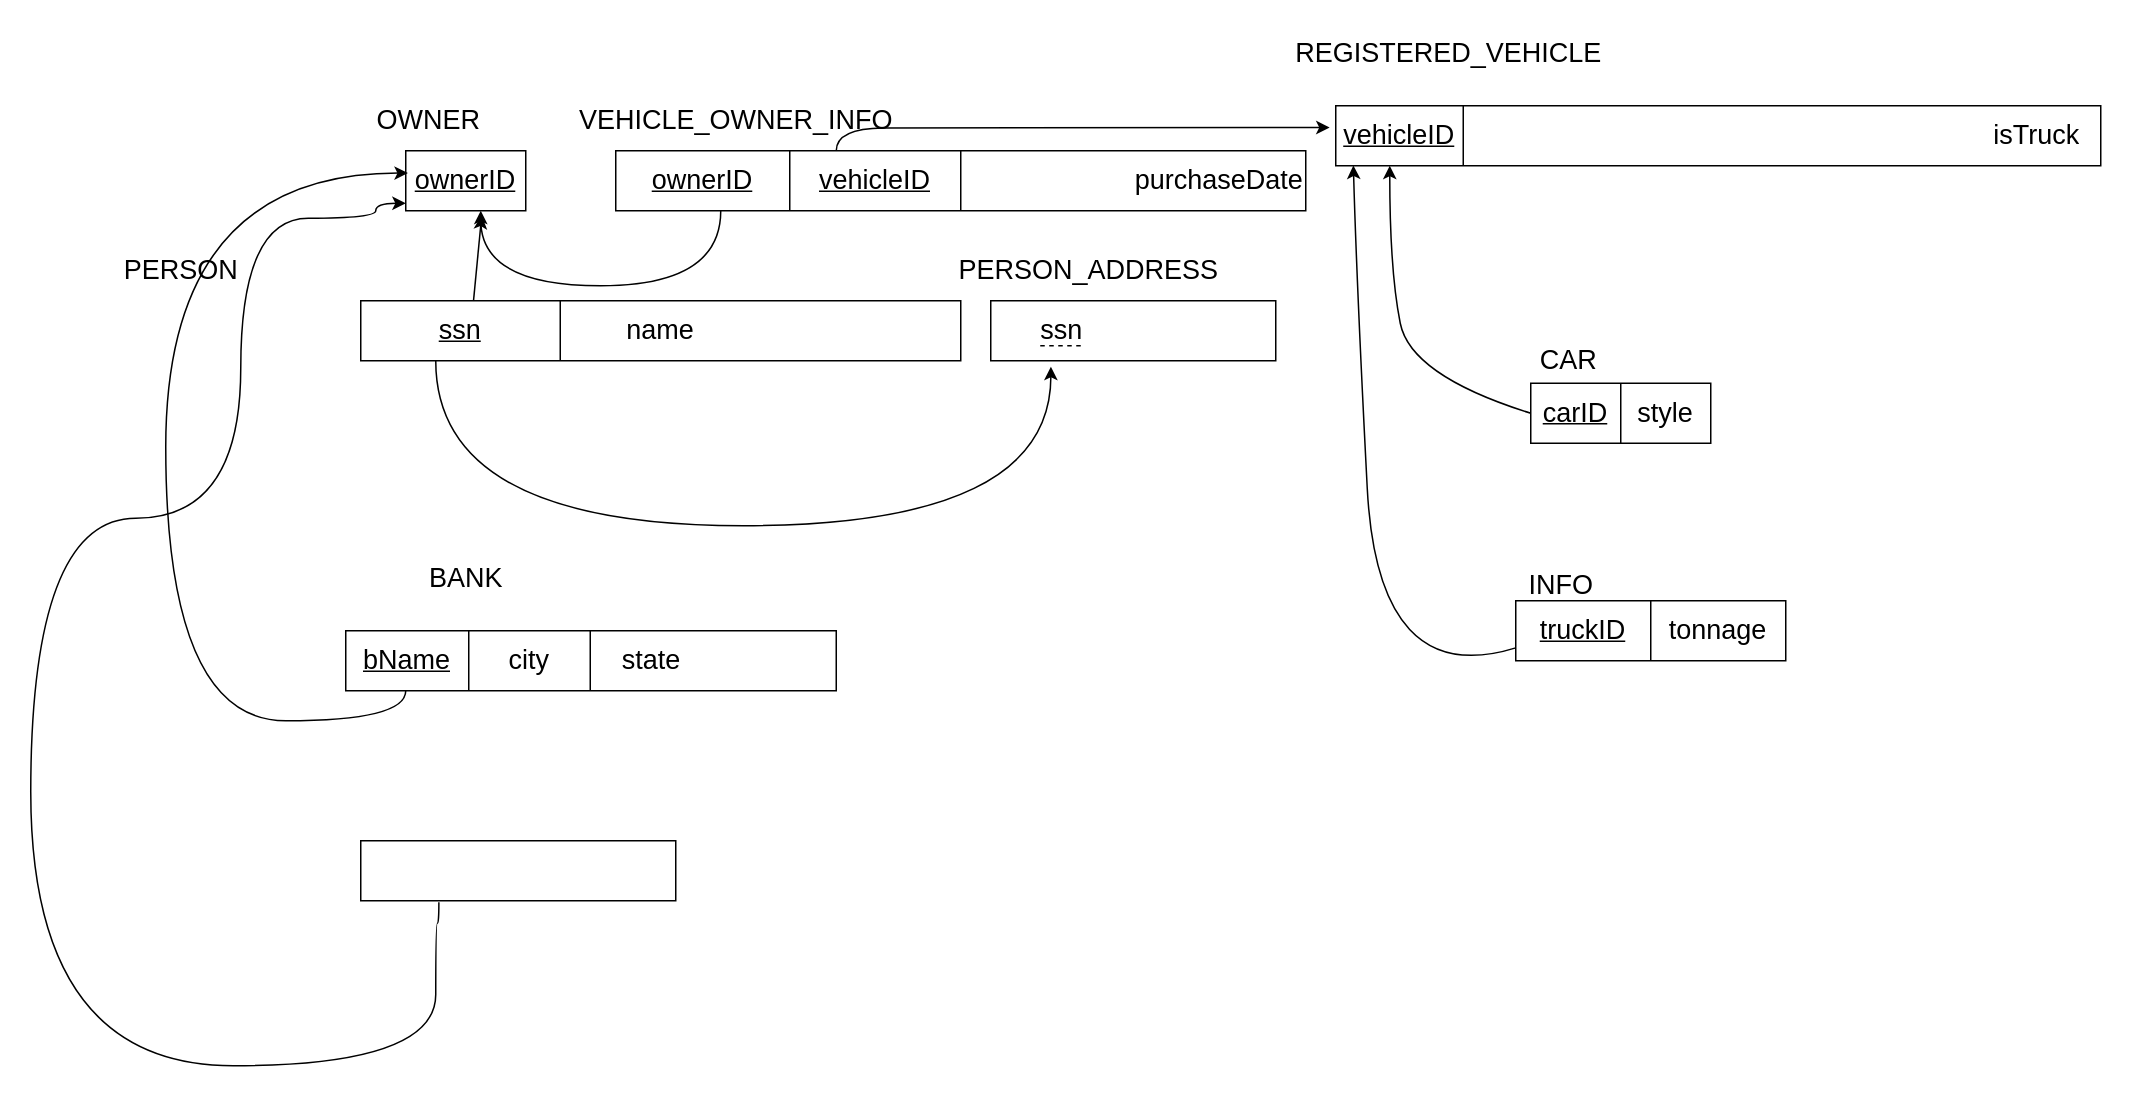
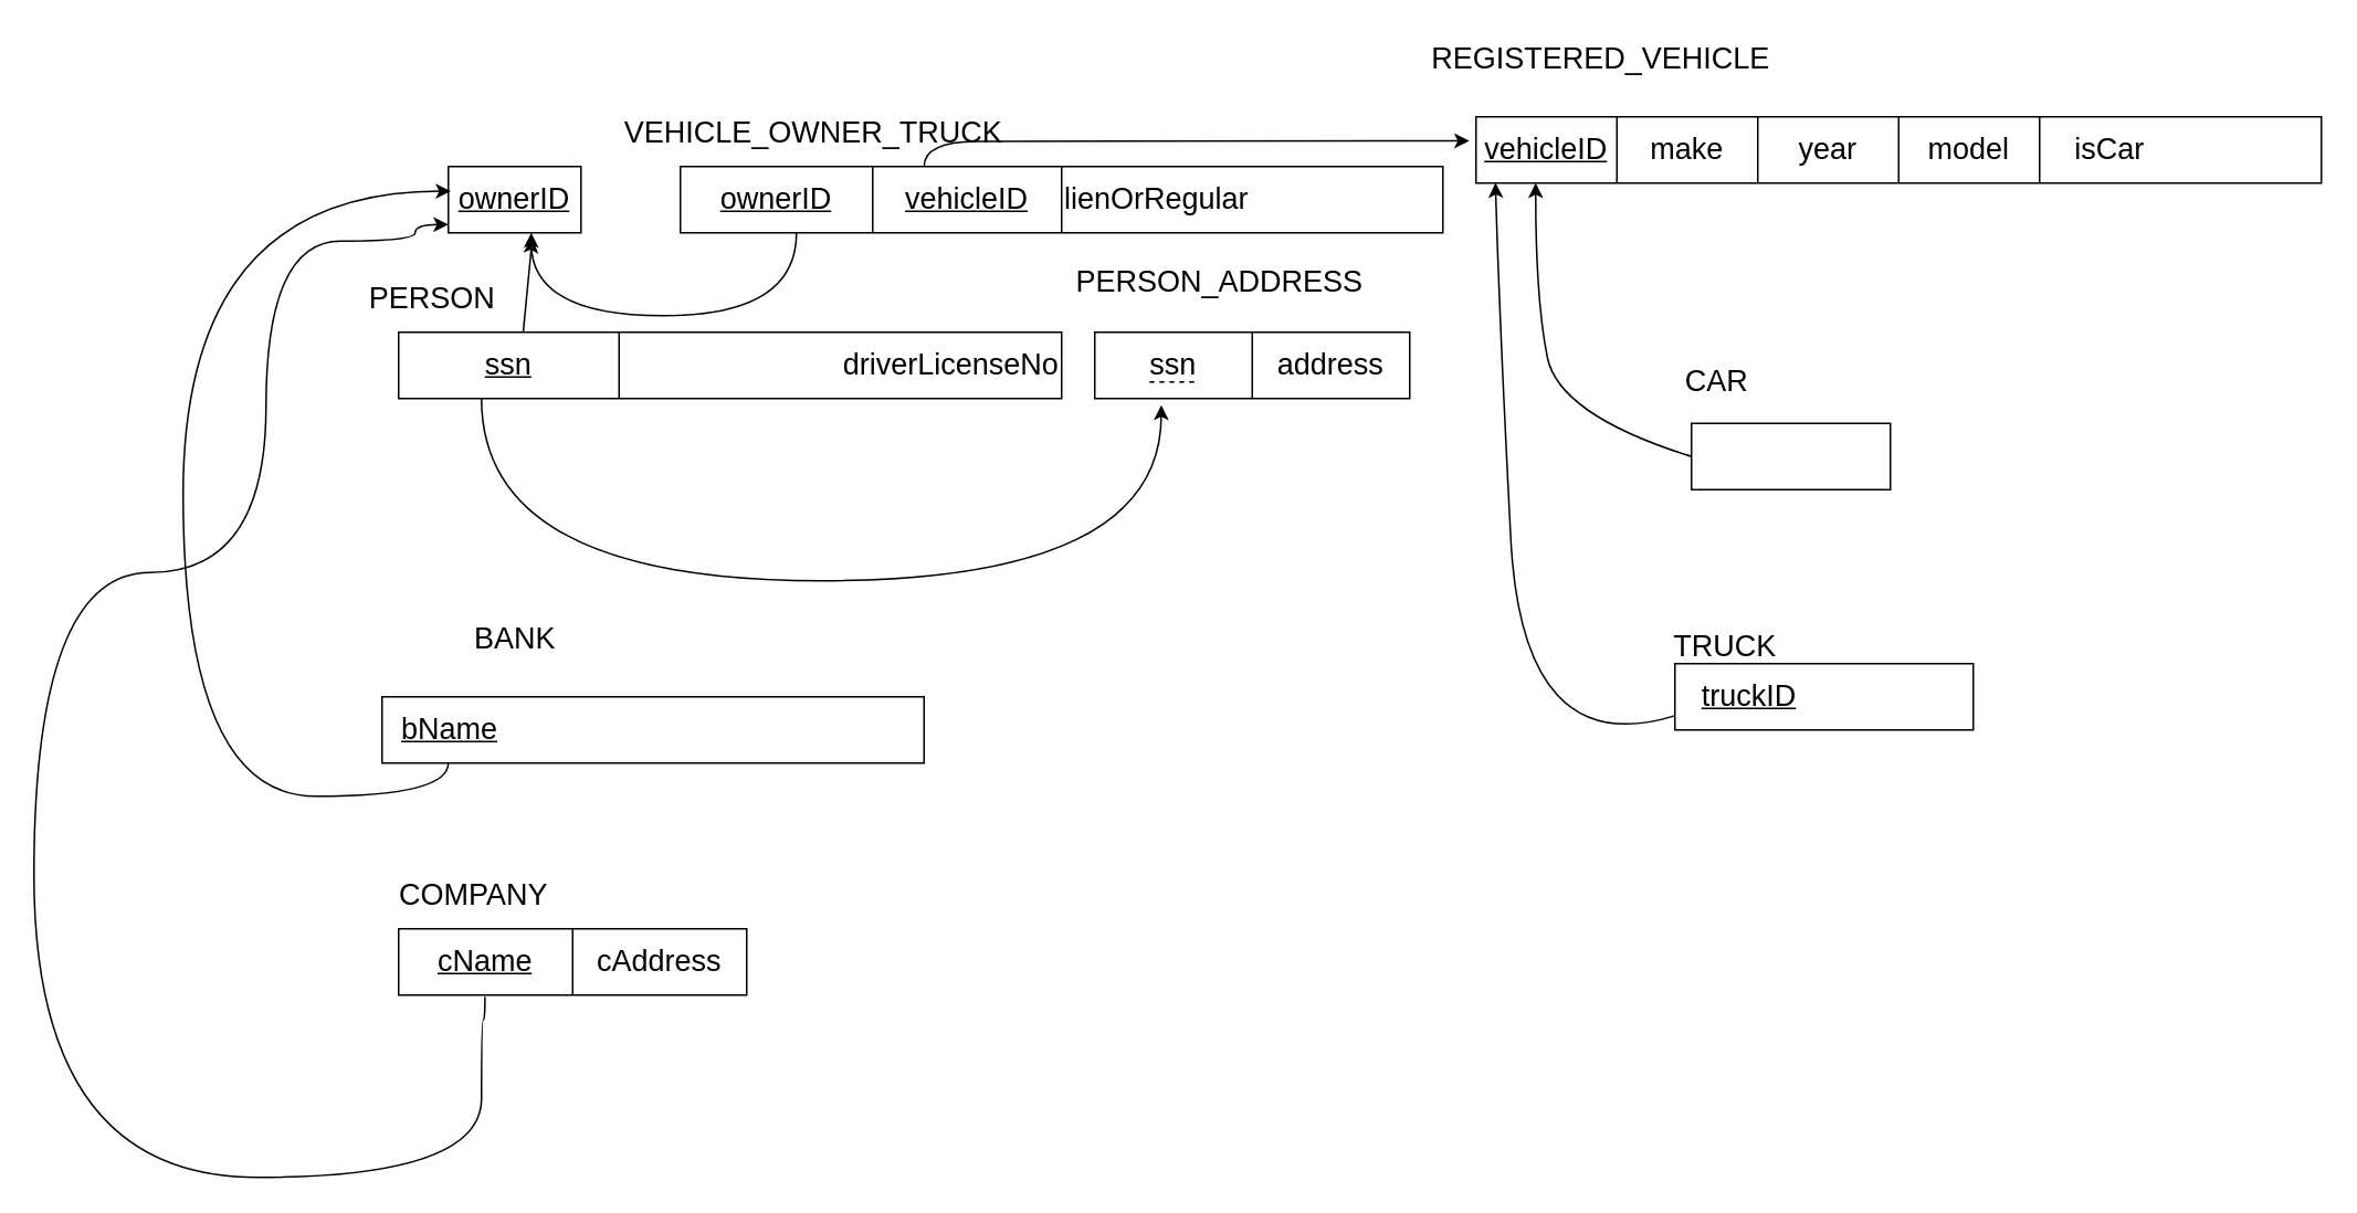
- <mxCell id="5" value="&lt;font style=&quot;font-size: 18px;&quot;&gt;OWNER&lt;/font&gt;" style="text;html=1;align=center;verticalAlign=middle;resizable=0;points=[];autosize=1;strokeColor=none;fillColor=none;fontSize=18;" parent="1" vertex="1"><mxGeometry x="245" y="65" width="80" height="30" as="geometry" /></mxCell>
- <mxCell id="62" value="VEHICLE_OWNER_INFO" style="text;html=1;align=center;verticalAlign=middle;resizable=0;points=[];autosize=1;strokeColor=none;fillColor=none;fontSize=18;" parent="1" vertex="1"><mxGeometry x="380" y="65" width="220" height="30" as="geometry" /></mxCell>
+ <mxCell id="62" value="VEHICLE_OWNER_TRUCK" style="text;html=1;align=center;verticalAlign=middle;resizable=0;points=[];autosize=1;strokeColor=none;fillColor=none;fontSize=18;" parent="1" vertex="1"><mxGeometry x="380" y="65" width="220" height="30" as="geometry" /></mxCell>
+ <mxCell id="36" value="make" style="shape=partialRectangle;html=1;whiteSpace=wrap;connectable=0;overflow=hidden;fillColor=none;top=0;left=0;bottom=0;right=0;pointerEvents=1;fontSize=18;" parent="34" vertex="1"><mxGeometry x="85" width="85" height="40" as="geometry"><mxRectangle width="85" height="40" as="alternateBounds" /></mxGeometry></mxCell>
+ <mxCell id="37" value="year" style="shape=partialRectangle;html=1;whiteSpace=wrap;connectable=0;overflow=hidden;fillColor=none;top=0;left=0;bottom=0;right=0;pointerEvents=1;fontSize=18;" parent="34" vertex="1"><mxGeometry x="170" width="85" height="40" as="geometry"><mxRectangle width="85" height="40" as="alternateBounds" /></mxGeometry></mxCell>
+ <mxCell id="38" value="model" style="shape=partialRectangle;html=1;whiteSpace=wrap;connectable=0;overflow=hidden;fillColor=none;top=0;left=0;bottom=0;right=0;pointerEvents=1;fontSize=18;" parent="34" vertex="1"><mxGeometry x="255" width="85" height="40" as="geometry"><mxRectangle width="85" height="40" as="alternateBounds" /></mxGeometry></mxCell>
+ <mxCell id="39" value="isCar" style="shape=partialRectangle;html=1;whiteSpace=wrap;connectable=0;overflow=hidden;fillColor=none;top=0;left=0;bottom=0;right=0;pointerEvents=1;fontSize=18;" parent="34" vertex="1"><mxGeometry x="340" width="85" height="40" as="geometry"><mxRectangle width="85" height="40" as="alternateBounds" /></mxGeometry></mxCell>
- <mxCell id="40" value="isTruck" style="shape=partialRectangle;html=1;whiteSpace=wrap;connectable=0;overflow=hidden;fillColor=none;top=0;left=0;bottom=0;right=0;pointerEvents=1;fontSize=18;" parent="34" vertex="1"><mxGeometry x="425" width="85" height="40" as="geometry"><mxRectangle width="85" height="40" as="alternateBounds" /></mxGeometry></mxCell>
+ <mxCell id="58" value="lienOrRegular" style="shape=partialRectangle;html=1;whiteSpace=wrap;connectable=0;overflow=hidden;fillColor=none;top=0;left=0;bottom=0;right=0;pointerEvents=1;fontSize=18;" parent="55" vertex="1"><mxGeometry x="230" width="115" height="40" as="geometry"><mxRectangle width="115" height="40" as="alternateBounds" /></mxGeometry></mxCell>
- <mxCell id="59" value="purchaseDate" style="shape=partialRectangle;html=1;whiteSpace=wrap;connectable=0;overflow=hidden;fillColor=none;top=0;left=0;bottom=0;right=0;pointerEvents=1;fontSize=18;" parent="55" vertex="1"><mxGeometry x="345" width="115" height="40" as="geometry"><mxRectangle width="115" height="40" as="alternateBounds" /></mxGeometry></mxCell>
- <mxCell id="11" value="PERSON" style="text;html=1;align=center;verticalAlign=middle;resizable=0;points=[];autosize=1;strokeColor=none;fillColor=none;fontSize=18;" parent="1" vertex="1"><mxGeometry x="75" y="165" width="90" height="30" as="geometry" /></mxCell>
+ <mxCell id="11" value="PERSON" style="text;html=1;align=center;verticalAlign=middle;resizable=0;points=[];autosize=1;strokeColor=none;fillColor=none;fontSize=18;" parent="1" vertex="1"><mxGeometry x="215" y="165" width="90" height="30" as="geometry" /></mxCell>
- <mxCell id="16" value="PERSON_ADDRESS" style="text;html=1;align=center;verticalAlign=middle;resizable=0;points=[];autosize=1;strokeColor=none;fillColor=none;fontSize=18;" parent="1" vertex="1"><mxGeometry x="630" y="165" width="190" height="30" as="geometry" /></mxCell>
+ <mxCell id="16" value="PERSON_ADDRESS" style="text;html=1;align=center;verticalAlign=middle;resizable=0;points=[];autosize=1;strokeColor=none;fillColor=none;fontSize=18;" parent="1" vertex="1"><mxGeometry x="640" y="155" width="190" height="30" as="geometry" /></mxCell>
- <mxCell id="9" value="name" style="shape=partialRectangle;html=1;whiteSpace=wrap;connectable=0;overflow=hidden;fillColor=none;top=0;left=0;bottom=0;right=0;pointerEvents=1;fontSize=18;" parent="7" vertex="1"><mxGeometry x="133" width="134" height="40" as="geometry"><mxRectangle width="134" height="40" as="alternateBounds" /></mxGeometry></mxCell>
+ <mxCell id="10" value="driverLicenseNo" style="shape=partialRectangle;html=1;whiteSpace=wrap;connectable=0;overflow=hidden;fillColor=none;top=0;left=0;bottom=0;right=0;pointerEvents=1;fontSize=18;" parent="7" vertex="1"><mxGeometry x="267" width="133" height="40" as="geometry"><mxRectangle width="133" height="40" as="alternateBounds" /></mxGeometry></mxCell>
+ <mxCell id="15" value="address" style="shape=partialRectangle;html=1;whiteSpace=wrap;connectable=0;overflow=hidden;fillColor=none;top=0;left=0;bottom=0;right=0;pointerEvents=1;fontSize=18;" parent="13" vertex="1"><mxGeometry x="95" width="95" height="40" as="geometry"><mxRectangle width="95" height="40" as="alternateBounds" /></mxGeometry></mxCell>
- <mxCell id="46" value="CAR" style="text;html=1;align=center;verticalAlign=middle;resizable=0;points=[];autosize=1;strokeColor=none;fillColor=none;fontSize=18;" parent="1" vertex="1"><mxGeometry x="1020" y="225" width="50" height="30" as="geometry" /></mxCell>
+ <mxCell id="46" value="CAR" style="text;html=1;align=center;verticalAlign=middle;resizable=0;points=[];autosize=1;strokeColor=none;fillColor=none;fontSize=18;" parent="1" vertex="1"><mxGeometry x="1010" y="215" width="50" height="30" as="geometry" /></mxCell>
- <mxCell id="44" value="&lt;u style=&quot;font-size: 18px;&quot;&gt;carID&lt;/u&gt;" style="shape=partialRectangle;html=1;whiteSpace=wrap;connectable=0;overflow=hidden;fillColor=none;top=0;left=0;bottom=0;right=0;pointerEvents=1;fontSize=18;" parent="43" vertex="1"><mxGeometry width="60" height="40" as="geometry"><mxRectangle width="60" height="40" as="alternateBounds" /></mxGeometry></mxCell>
- <mxCell id="45" value="style" style="shape=partialRectangle;html=1;whiteSpace=wrap;connectable=0;overflow=hidden;fillColor=none;top=0;left=0;bottom=0;right=0;pointerEvents=1;fontSize=18;" parent="43" vertex="1"><mxGeometry x="60" width="60" height="40" as="geometry"><mxRectangle width="60" height="40" as="alternateBounds" /></mxGeometry></mxCell>
- <mxCell id="51" value="INFO" style="text;html=1;align=center;verticalAlign=middle;resizable=0;points=[];autosize=1;strokeColor=none;fillColor=none;fontSize=18;" parent="1" vertex="1"><mxGeometry x="1000" y="375" width="80" height="30" as="geometry" /></mxCell>
+ <mxCell id="51" value="TRUCK" style="text;html=1;align=center;verticalAlign=middle;resizable=0;points=[];autosize=1;strokeColor=none;fillColor=none;fontSize=18;" parent="1" vertex="1"><mxGeometry x="1000" y="375" width="80" height="30" as="geometry" /></mxCell>
- <mxCell id="50" value="tonnage" style="shape=partialRectangle;html=1;whiteSpace=wrap;connectable=0;overflow=hidden;fillColor=none;top=0;left=0;bottom=0;right=0;pointerEvents=1;fontSize=18;" parent="48" vertex="1"><mxGeometry x="90" width="90" height="40" as="geometry"><mxRectangle width="90" height="40" as="alternateBounds" /></mxGeometry></mxCell>
- <mxCell id="23" value="city" style="shape=partialRectangle;html=1;whiteSpace=wrap;connectable=0;overflow=hidden;fillColor=none;top=0;left=0;bottom=0;right=0;pointerEvents=1;fontSize=18;" parent="21" vertex="1"><mxGeometry x="82" width="81" height="40" as="geometry"><mxRectangle width="81" height="40" as="alternateBounds" /></mxGeometry></mxCell>
- <mxCell id="24" value="state" style="shape=partialRectangle;html=1;whiteSpace=wrap;connectable=0;overflow=hidden;fillColor=none;top=0;left=0;bottom=0;right=0;pointerEvents=1;fontSize=18;" parent="21" vertex="1"><mxGeometry x="163" width="82" height="40" as="geometry"><mxRectangle width="82" height="40" as="alternateBounds" /></mxGeometry></mxCell>
+ <mxCell id="31" value="COMPANY" style="text;html=1;align=center;verticalAlign=middle;resizable=0;points=[];autosize=1;strokeColor=none;fillColor=none;fontSize=18;" parent="1" vertex="1"><mxGeometry x="230" y="525" width="110" height="30" as="geometry" /></mxCell>
+ <mxCell id="29" value="&lt;u style=&quot;font-size: 18px;&quot;&gt;cName&lt;/u&gt;" style="shape=partialRectangle;html=1;whiteSpace=wrap;connectable=0;overflow=hidden;fillColor=none;top=0;left=0;bottom=0;right=0;pointerEvents=1;fontSize=18;" parent="28" vertex="1"><mxGeometry width="105" height="40" as="geometry"><mxRectangle width="105" height="40" as="alternateBounds" /></mxGeometry></mxCell>
+ <mxCell id="30" value="cAddress" style="shape=partialRectangle;html=1;whiteSpace=wrap;connectable=0;overflow=hidden;fillColor=none;top=0;left=0;bottom=0;right=0;pointerEvents=1;fontSize=18;" parent="28" vertex="1"><mxGeometry x="105" width="105" height="40" as="geometry"><mxRectangle width="105" height="40" as="alternateBounds" /></mxGeometry></mxCell>
